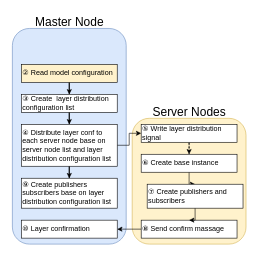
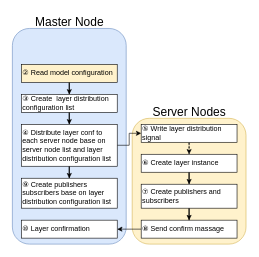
- <mxCell id="17" value="&lt;font style=&quot;font-size: 12px;&quot;&gt;⑥&amp;nbsp;Create base instance&lt;/font&gt;" style="rounded=0;whiteSpace=wrap;html=1;align=left;" parent="1" vertex="1"><mxGeometry x="235" y="257" width="160" height="30" as="geometry" /></mxCell>
+ <mxCell id="17" value="&lt;font style=&quot;font-size: 12px;&quot;&gt;⑥&amp;nbsp;Create layer instance&lt;/font&gt;" style="rounded=0;whiteSpace=wrap;html=1;align=left;" parent="1" vertex="1"><mxGeometry x="235" y="257" width="160" height="30" as="geometry" /></mxCell>
- <mxCell id="22" value="&lt;font style=&quot;font-size: 12px;&quot;&gt;⑦ Create publishers and subscribers&lt;/font&gt;" style="rounded=0;whiteSpace=wrap;html=1;align=left;" parent="1" vertex="1"><mxGeometry x="245" y="307" width="160" height="40" as="geometry" /></mxCell>
+ <mxCell id="22" value="&lt;font style=&quot;font-size: 12px;&quot;&gt;⑦ Create publishers and subscribers&lt;/font&gt;" style="rounded=0;whiteSpace=wrap;html=1;align=left;" parent="1" vertex="1"><mxGeometry x="235" y="307" width="160" height="40" as="geometry" /></mxCell>
